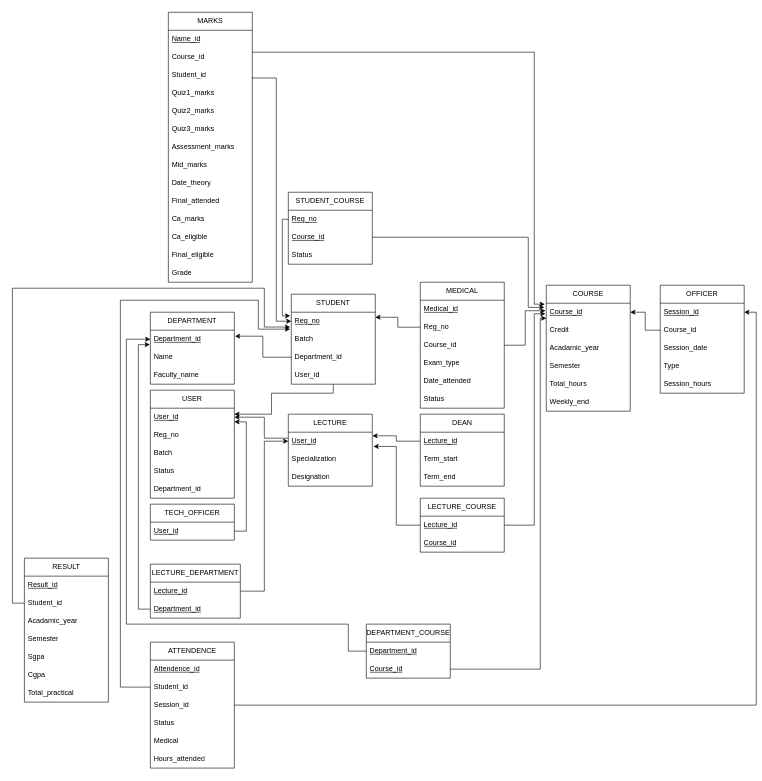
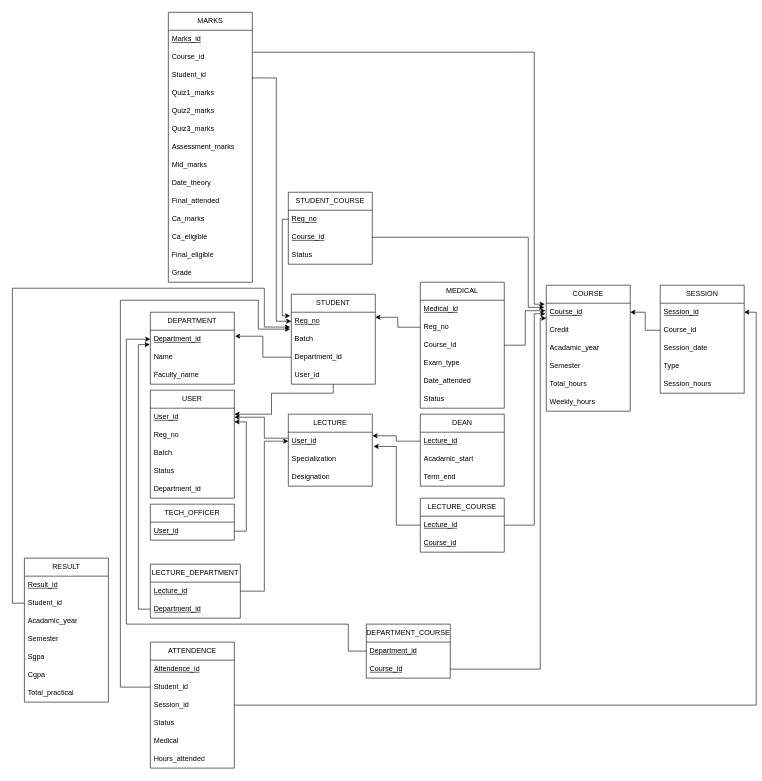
- <mxCell id="59" value="&lt;u&gt;Name_id&lt;/u&gt;" style="text;strokeColor=none;fillColor=none;align=left;verticalAlign=middle;spacingLeft=4;spacingRight=4;overflow=hidden;points=[[0,0.5],[1,0.5]];portConstraint=eastwest;rotatable=0;whiteSpace=wrap;html=1;" parent="58" vertex="1"><mxGeometry y="30" width="140" height="30" as="geometry" /></mxCell>
+ <mxCell id="59" value="&lt;u&gt;Marks_id&lt;/u&gt;" style="text;strokeColor=none;fillColor=none;align=left;verticalAlign=middle;spacingLeft=4;spacingRight=4;overflow=hidden;points=[[0,0.5],[1,0.5]];portConstraint=eastwest;rotatable=0;whiteSpace=wrap;html=1;" parent="58" vertex="1"><mxGeometry y="30" width="140" height="30" as="geometry" /></mxCell>
- <mxCell id="73" value="OFFICER" style="swimlane;fontStyle=0;childLayout=stackLayout;horizontal=1;startSize=30;horizontalStack=0;resizeParent=1;resizeParentMax=0;resizeLast=0;collapsible=1;marginBottom=0;whiteSpace=wrap;html=1;" parent="1" vertex="1"><mxGeometry x="1100" y="475" width="140" height="180" as="geometry" /></mxCell>
+ <mxCell id="73" value="SESSION" style="swimlane;fontStyle=0;childLayout=stackLayout;horizontal=1;startSize=30;horizontalStack=0;resizeParent=1;resizeParentMax=0;resizeLast=0;collapsible=1;marginBottom=0;whiteSpace=wrap;html=1;" parent="1" vertex="1"><mxGeometry x="1100" y="475" width="140" height="180" as="geometry" /></mxCell>
- <mxCell id="45" value="Weekly_end" style="text;strokeColor=none;fillColor=none;align=left;verticalAlign=middle;spacingLeft=4;spacingRight=4;overflow=hidden;points=[[0,0.5],[1,0.5]];portConstraint=eastwest;rotatable=0;whiteSpace=wrap;html=1;" parent="39" vertex="1"><mxGeometry y="180" width="140" height="30" as="geometry" /></mxCell>
+ <mxCell id="45" value="Weekly_hours" style="text;strokeColor=none;fillColor=none;align=left;verticalAlign=middle;spacingLeft=4;spacingRight=4;overflow=hidden;points=[[0,0.5],[1,0.5]];portConstraint=eastwest;rotatable=0;whiteSpace=wrap;html=1;" parent="39" vertex="1"><mxGeometry y="180" width="140" height="30" as="geometry" /></mxCell>
- <mxCell id="25" value="Term_start" style="text;strokeColor=none;fillColor=none;align=left;verticalAlign=middle;spacingLeft=4;spacingRight=4;overflow=hidden;points=[[0,0.5],[1,0.5]];portConstraint=eastwest;rotatable=0;whiteSpace=wrap;html=1;" parent="23" vertex="1"><mxGeometry y="60" width="140" height="30" as="geometry" /></mxCell>
+ <mxCell id="25" value="Acadamic_start" style="text;strokeColor=none;fillColor=none;align=left;verticalAlign=middle;spacingLeft=4;spacingRight=4;overflow=hidden;points=[[0,0.5],[1,0.5]];portConstraint=eastwest;rotatable=0;whiteSpace=wrap;html=1;" parent="23" vertex="1"><mxGeometry y="60" width="140" height="30" as="geometry" /></mxCell>
